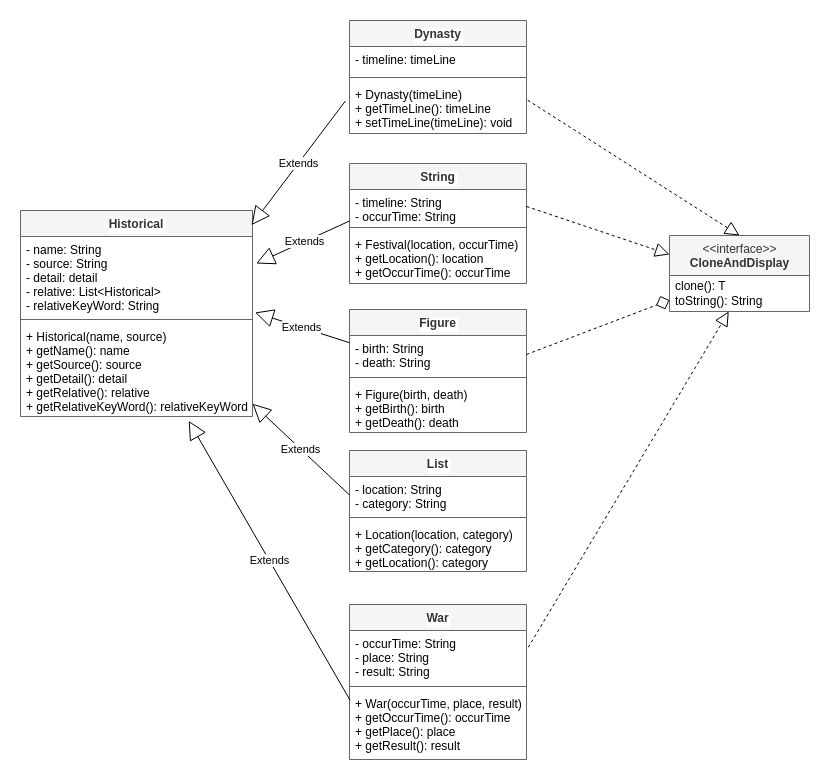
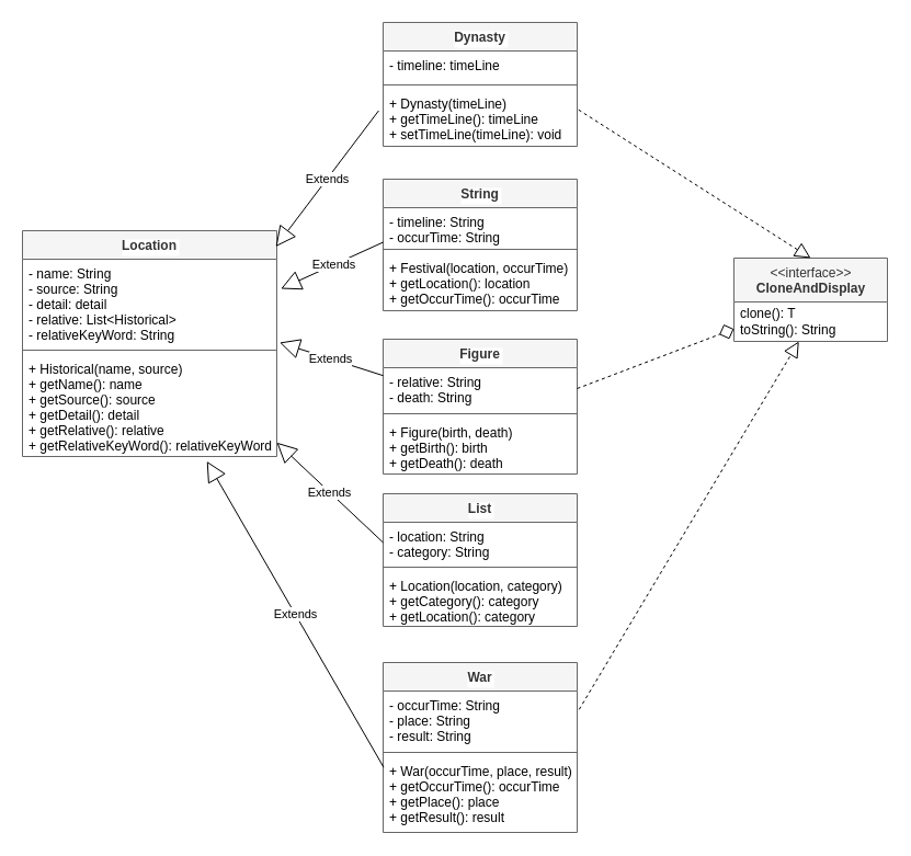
- <mxCell id="6" value="Historical" style="swimlane;fontStyle=1;align=center;verticalAlign=top;childLayout=stackLayout;horizontal=1;startSize=26;horizontalStack=0;resizeParent=1;resizeParentMax=0;resizeLast=0;collapsible=1;marginBottom=0;strokeColor=#666666;labelBackgroundColor=#FFFFFF;fontColor=#333333;fillColor=#f5f5f5;rounded=0;" parent="1" vertex="1"><mxGeometry x="20" y="210" width="232" height="206" as="geometry" /></mxCell>
+ <mxCell id="6" value="Location" style="swimlane;fontStyle=1;align=center;verticalAlign=top;childLayout=stackLayout;horizontal=1;startSize=26;horizontalStack=0;resizeParent=1;resizeParentMax=0;resizeLast=0;collapsible=1;marginBottom=0;strokeColor=#666666;labelBackgroundColor=#FFFFFF;fontColor=#333333;fillColor=#f5f5f5;rounded=0;" parent="1" vertex="1"><mxGeometry x="20" y="210" width="232" height="206" as="geometry" /></mxCell>
- <mxCell id="35" value="" style="endArrow=block;dashed=1;endFill=0;endSize=12;html=1;entryX=0;entryY=0.25;entryDx=0;entryDy=0;exitX=1;exitY=0.5;exitDx=0;exitDy=0;strokeColor=#000000;fontColor=#000000;labelBackgroundColor=#FFFFFF;" parent="1" source="23" target="26" edge="1"><mxGeometry width="160" relative="1" as="geometry"><mxPoint x="276.804" y="563" as="sourcePoint" /><mxPoint x="364" y="836" as="targetPoint" /></mxGeometry></mxCell>
- <mxCell id="3" value="- birth: String&#10;- death: String" style="text;strokeColor=none;fillColor=none;align=left;verticalAlign=top;spacingLeft=4;spacingRight=4;overflow=hidden;rotatable=0;points=[[0,0.5],[1,0.5]];portConstraint=eastwest;fontColor=#000000;rounded=0;" parent="2" vertex="1"><mxGeometry y="26" width="177" height="38" as="geometry" /></mxCell>
+ <mxCell id="3" value="- relative: String&#10;- death: String" style="text;strokeColor=none;fillColor=none;align=left;verticalAlign=top;spacingLeft=4;spacingRight=4;overflow=hidden;rotatable=0;points=[[0,0.5],[1,0.5]];portConstraint=eastwest;fontColor=#000000;rounded=0;" parent="2" vertex="1"><mxGeometry y="26" width="177" height="38" as="geometry" /></mxCell>
